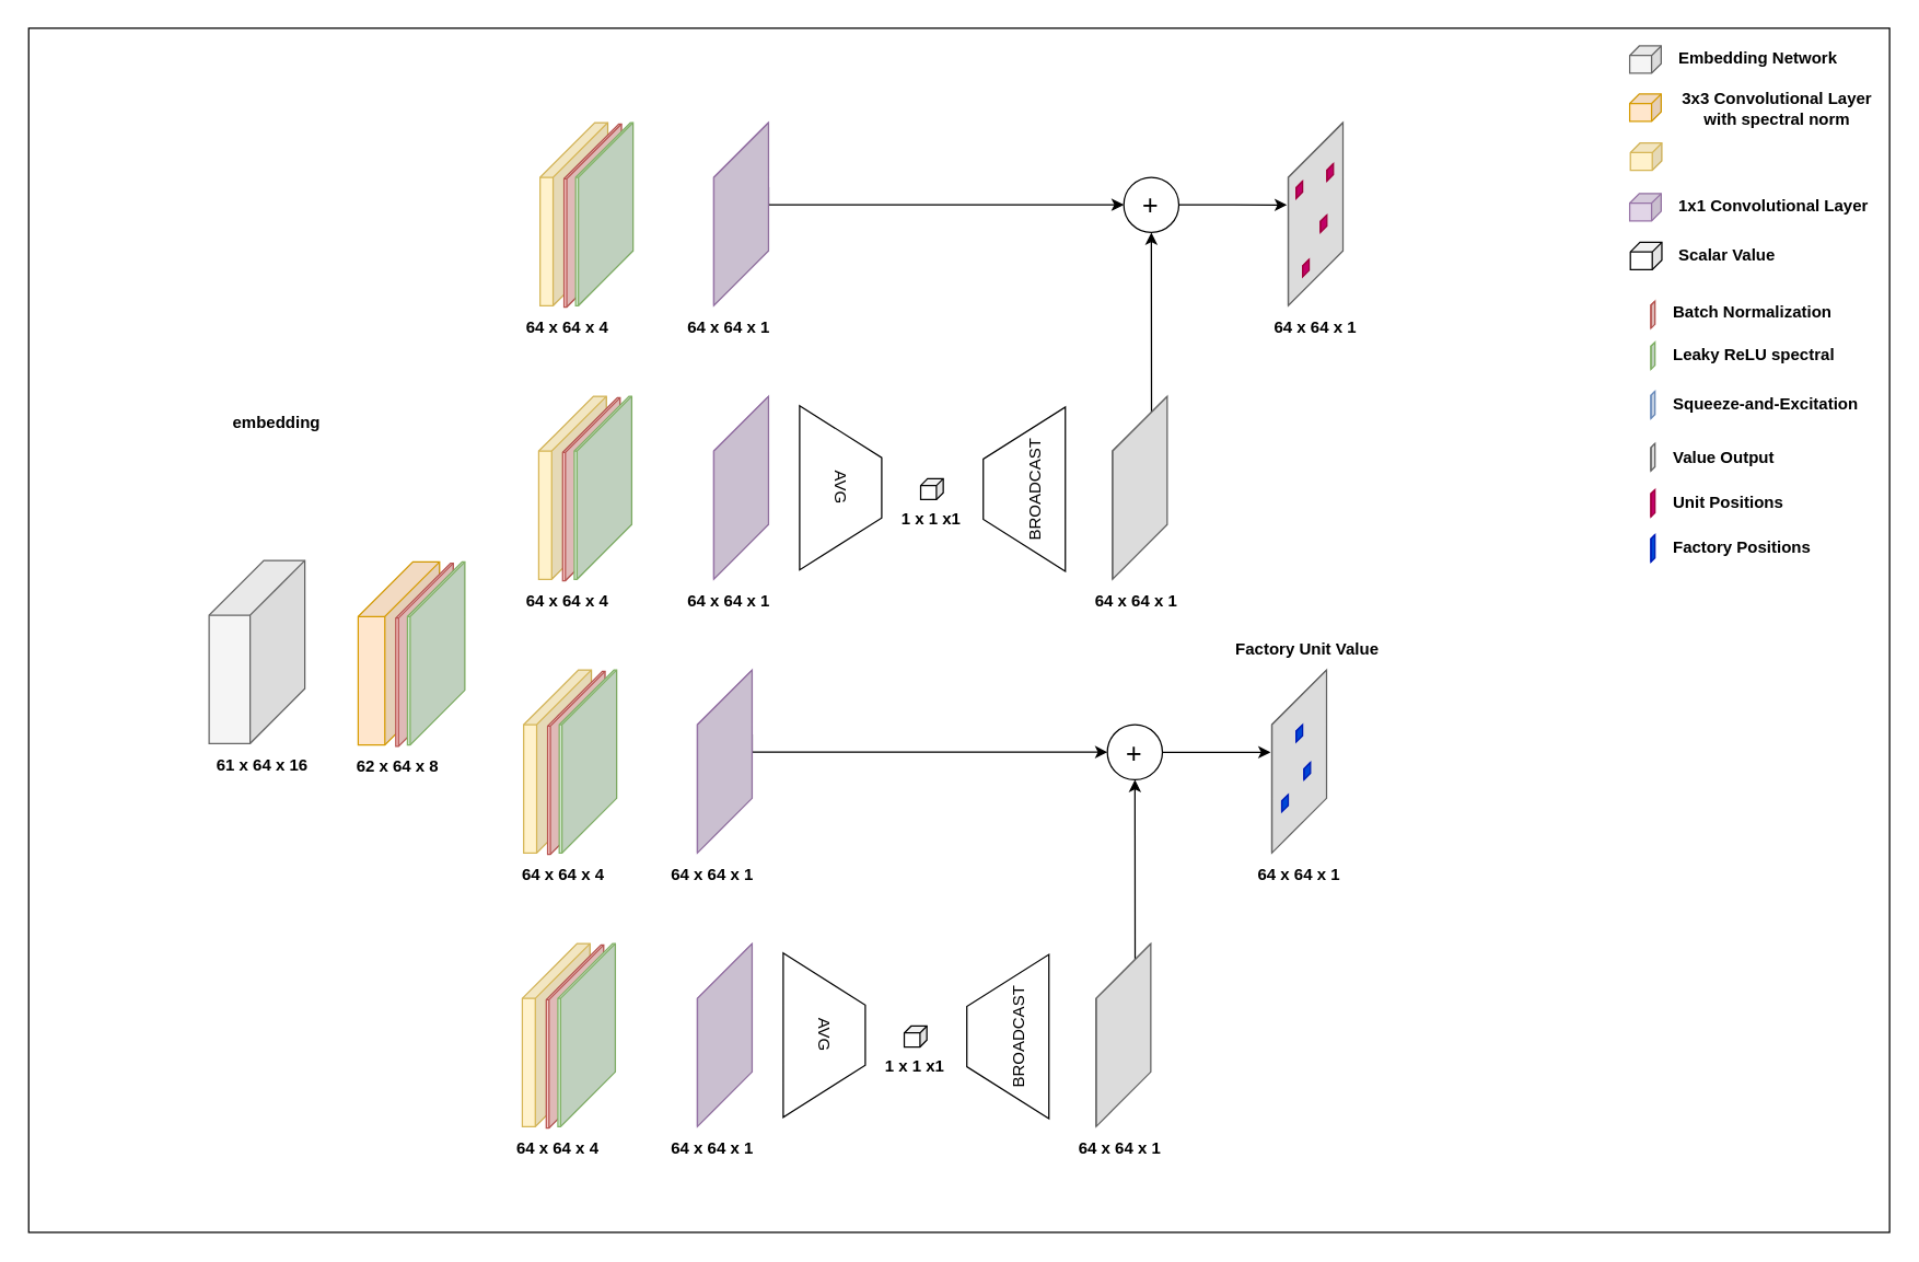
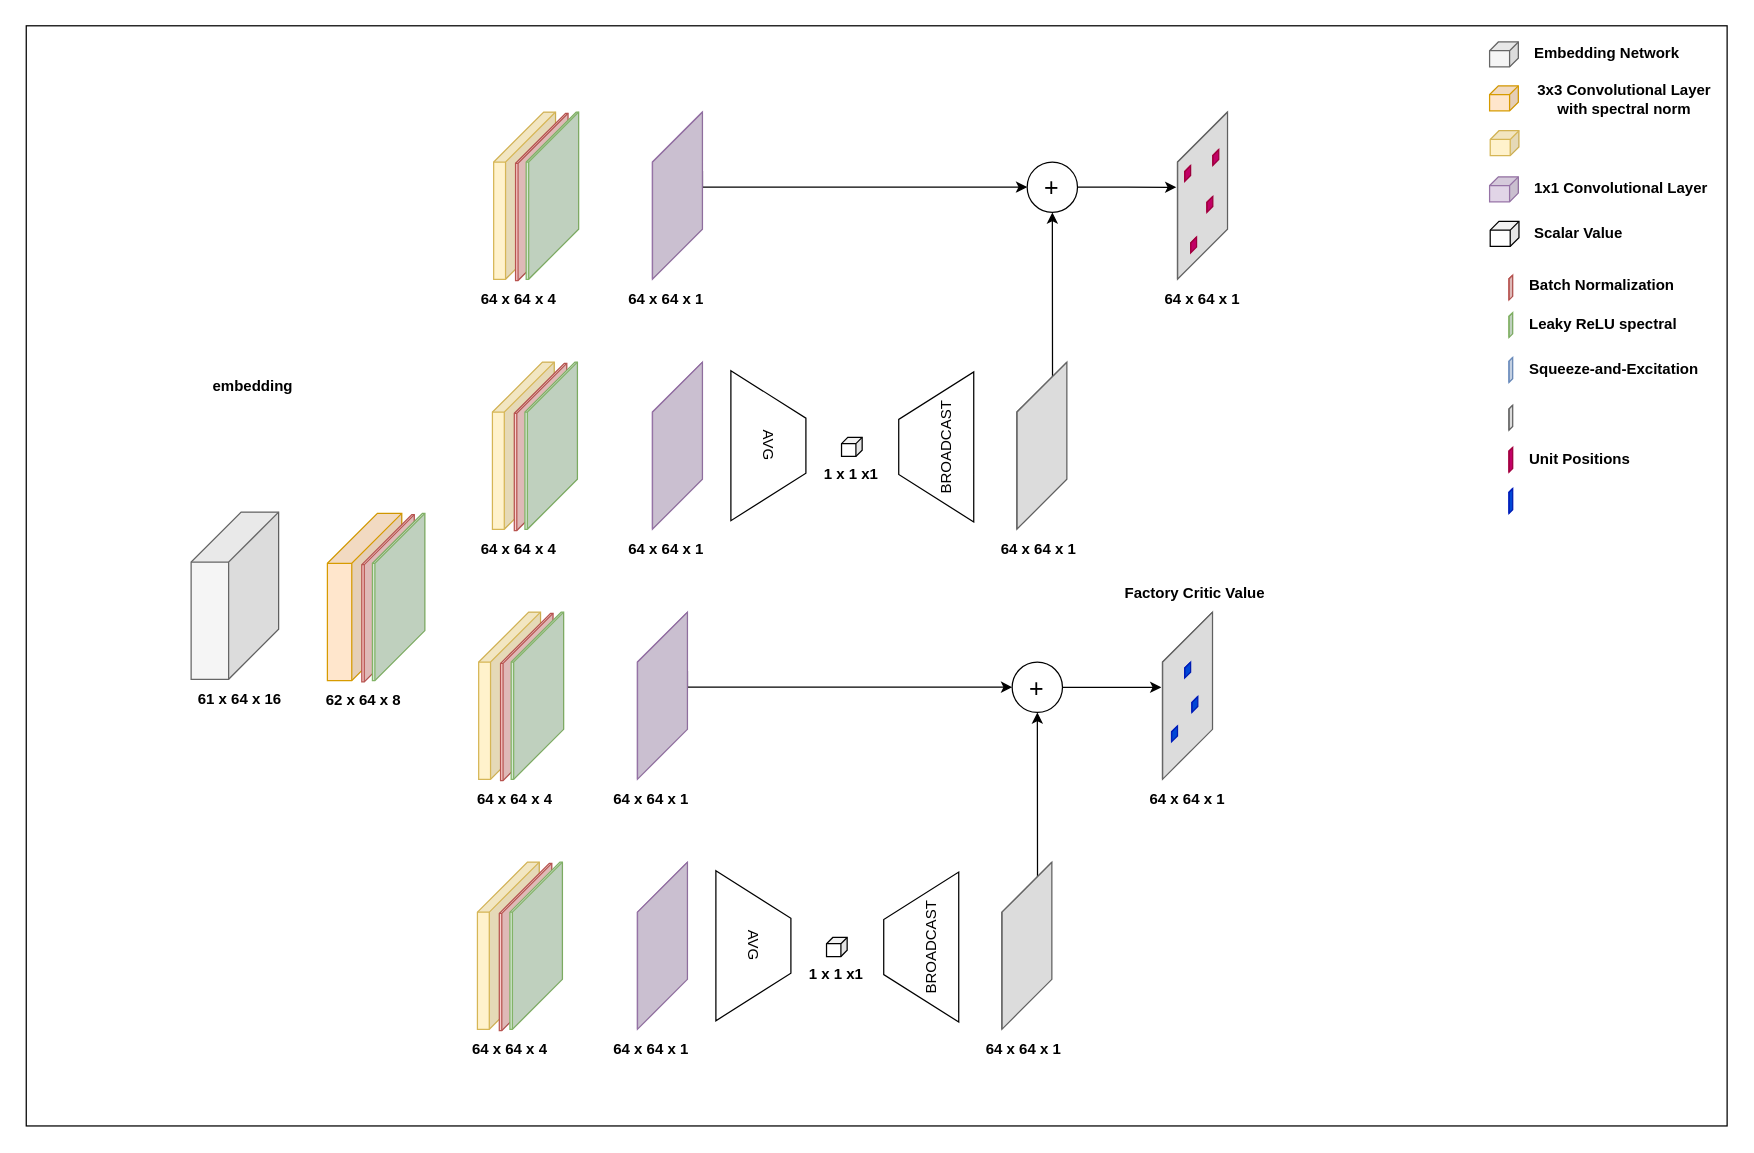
- <mxCell id="71" value="Value Output" style="text;html=1;strokeColor=none;fillColor=none;align=left;verticalAlign=middle;whiteSpace=wrap;rounded=0;fontStyle=1" vertex="1" parent="1"><mxGeometry x="1220.5" y="321.56" width="138" height="23.88" as="geometry" /></mxCell>
- <mxCell id="75" value="Factory Positions" style="text;html=1;strokeColor=none;fillColor=none;align=left;verticalAlign=middle;whiteSpace=wrap;rounded=0;fontStyle=1" vertex="1" parent="1"><mxGeometry x="1220.5" y="388.2" width="138" height="23.88" as="geometry" /></mxCell>
- <mxCell id="62" value="Factory Unit Value" style="text;html=1;strokeColor=none;fillColor=none;align=center;verticalAlign=middle;whiteSpace=wrap;rounded=0;fontStyle=1" vertex="1" parent="1"><mxGeometry x="892.75" y="458.99" width="125" height="30" as="geometry" /></mxCell>
+ <mxCell id="62" value="Factory Critic Value" style="text;html=1;strokeColor=none;fillColor=none;align=center;verticalAlign=middle;whiteSpace=wrap;rounded=0;fontStyle=1" vertex="1" parent="1"><mxGeometry x="892.75" y="458.99" width="125" height="30" as="geometry" /></mxCell>
